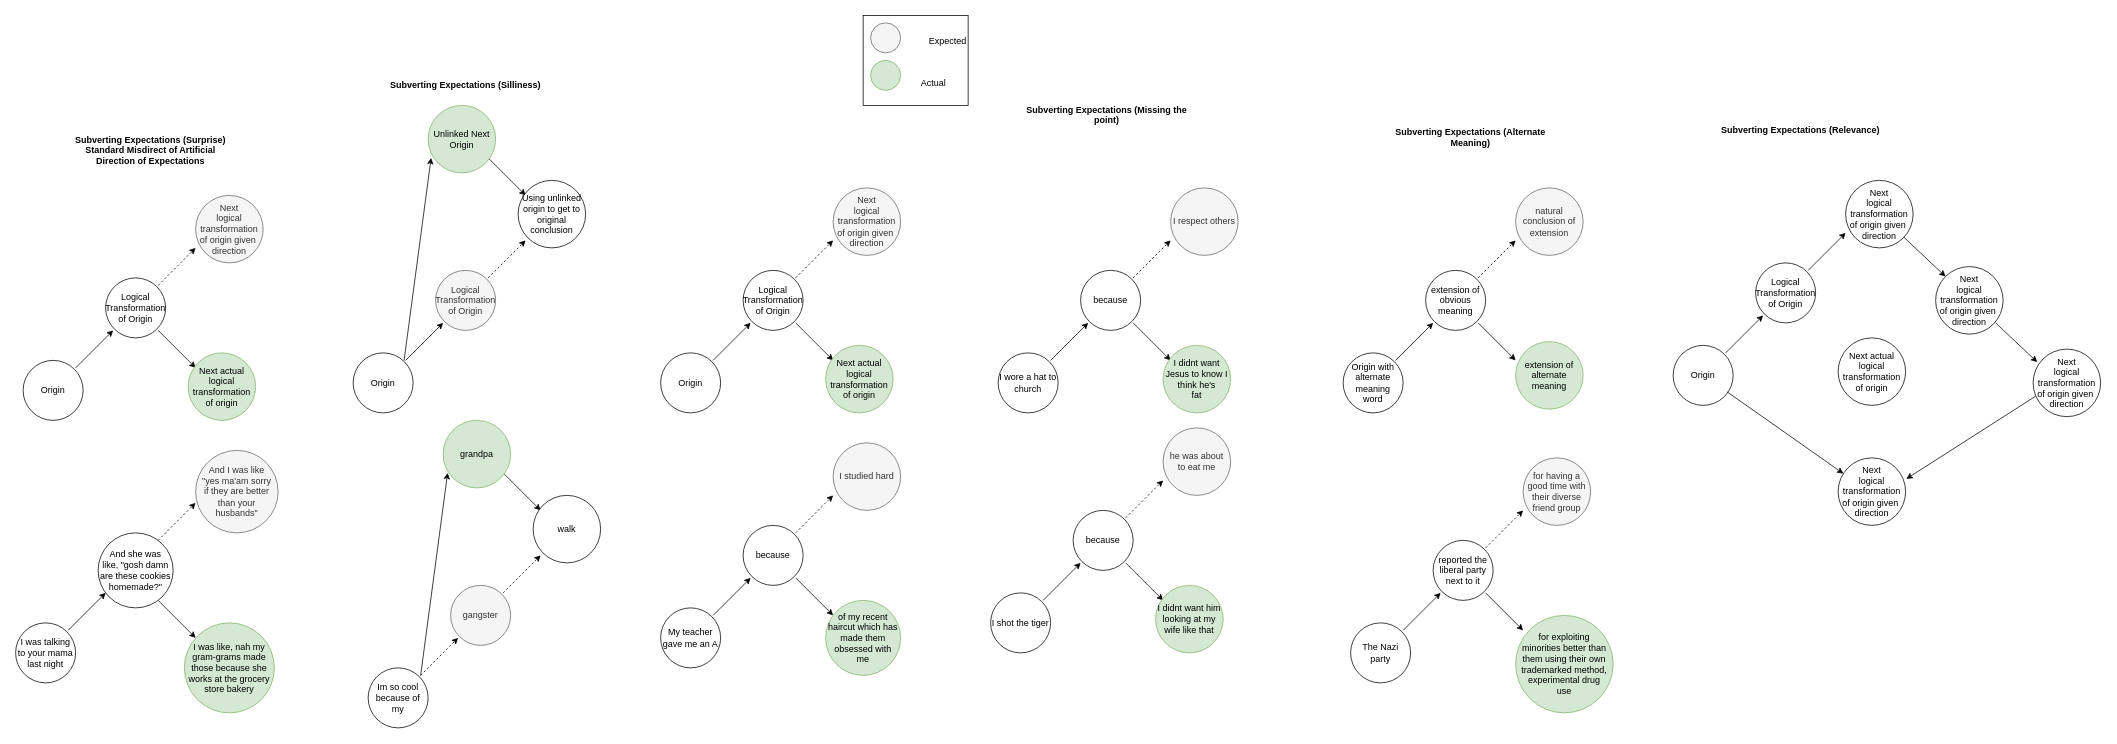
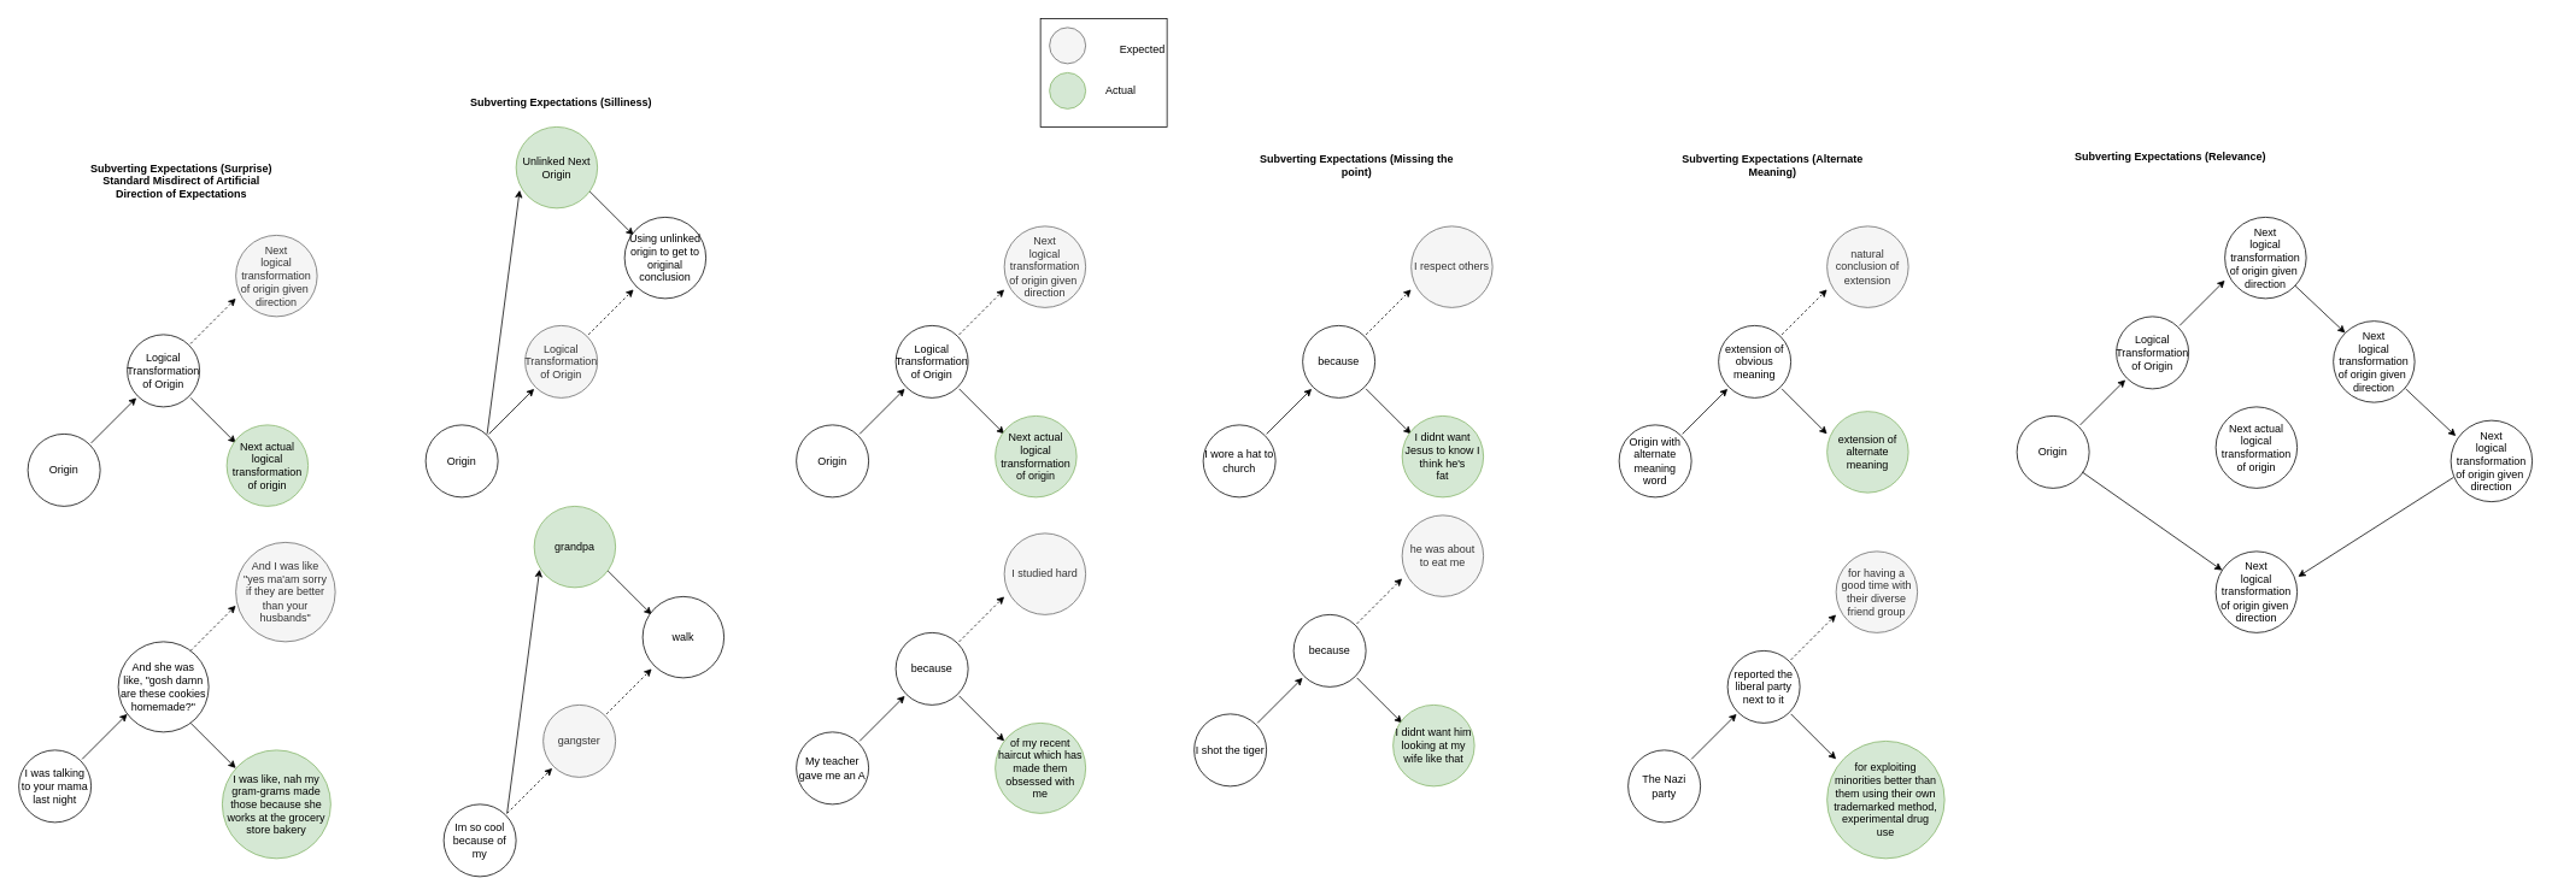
- <mxCell id="50" value="Actual" style="text;html=1;strokeColor=none;fillColor=none;align=center;verticalAlign=middle;whiteSpace=wrap;rounded=0;" vertex="1" parent="1"><mxGeometry x="1224" y="100" width="40" height="20" as="geometry" /></mxCell>
+ <mxCell id="50" value="Actual" style="text;html=1;strokeColor=none;fillColor=none;align=center;verticalAlign=middle;whiteSpace=wrap;rounded=0;" vertex="1" parent="1"><mxGeometry x="1219" y="90" width="40" height="20" as="geometry" /></mxCell>
- <mxCell id="59" value="&lt;b&gt;Subverting Expectations (Missing the point)&lt;br&gt;&lt;/b&gt;&lt;div&gt;&lt;br&gt;&lt;/div&gt;" style="text;html=1;strokeColor=none;fillColor=none;align=center;verticalAlign=middle;whiteSpace=wrap;rounded=0;" vertex="1" parent="1"><mxGeometry x="1365" y="150" width="220" height="20" as="geometry" /></mxCell>
+ <mxCell id="59" value="&lt;b&gt;Subverting Expectations (Missing the point)&lt;br&gt;&lt;/b&gt;&lt;div&gt;&lt;br&gt;&lt;/div&gt;" style="text;html=1;strokeColor=none;fillColor=none;align=center;verticalAlign=middle;whiteSpace=wrap;rounded=0;" vertex="1" parent="1"><mxGeometry x="1390" y="180" width="220" height="20" as="geometry" /></mxCell>
